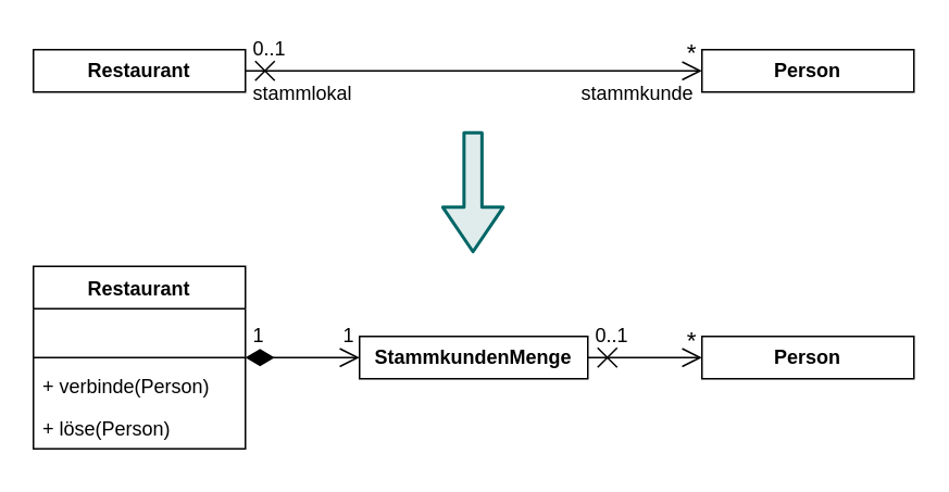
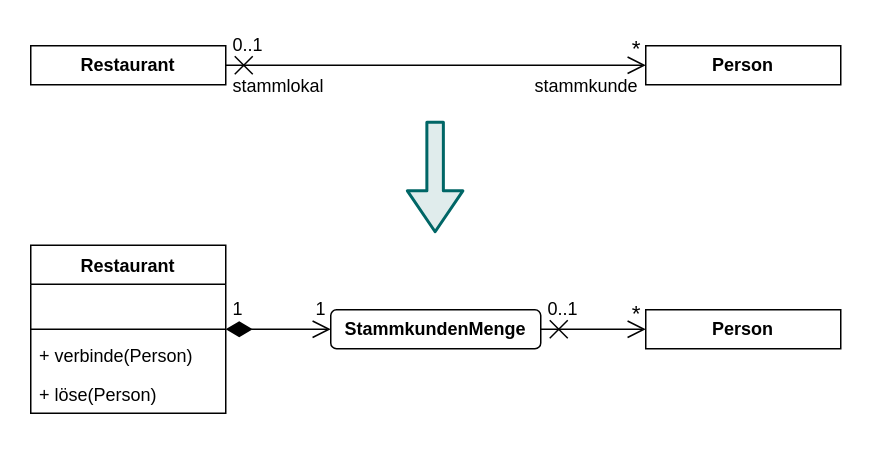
- <mxCell id="11" value="StammkundenMenge" style="rounded=0;whiteSpace=wrap;html=1;fontStyle=1" parent="1" vertex="1"><mxGeometry x="220" y="206" width="140" height="26" as="geometry" /></mxCell>
+ <mxCell id="11" value="StammkundenMenge" style="whiteSpace=wrap;html=1;fontStyle=1;rounded=1;" parent="1" vertex="1"><mxGeometry x="220" y="206" width="140" height="26" as="geometry" /></mxCell>
